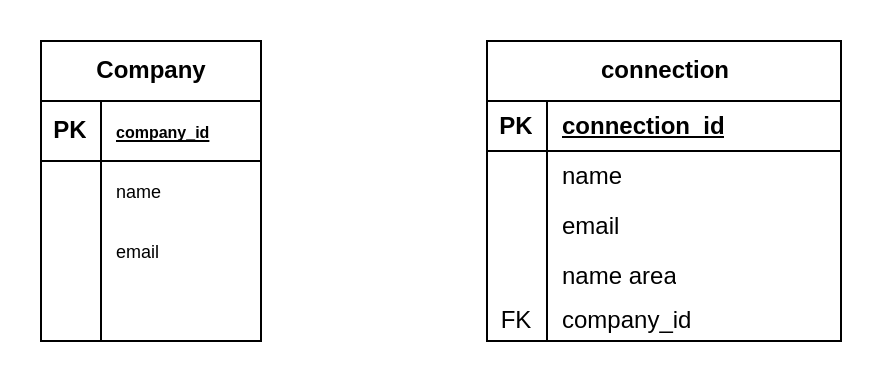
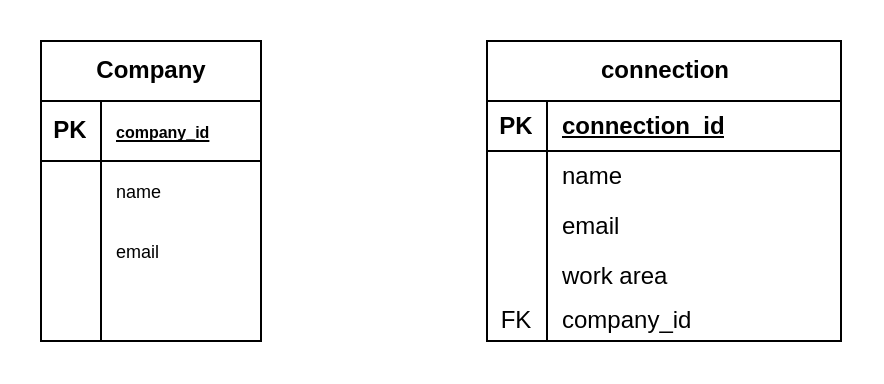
- <mxCell id="27" value="name area" style="shape=partialRectangle;connectable=0;fillColor=none;top=0;left=0;bottom=0;right=0;align=left;spacingLeft=6;overflow=hidden;whiteSpace=wrap;html=1;" vertex="1" parent="25"><mxGeometry x="30" width="147" height="25" as="geometry"><mxRectangle width="147" height="25" as="alternateBounds" /></mxGeometry></mxCell>
+ <mxCell id="27" value="work area" style="shape=partialRectangle;connectable=0;fillColor=none;top=0;left=0;bottom=0;right=0;align=left;spacingLeft=6;overflow=hidden;whiteSpace=wrap;html=1;" vertex="1" parent="25"><mxGeometry x="30" width="147" height="25" as="geometry"><mxRectangle width="147" height="25" as="alternateBounds" /></mxGeometry></mxCell>
